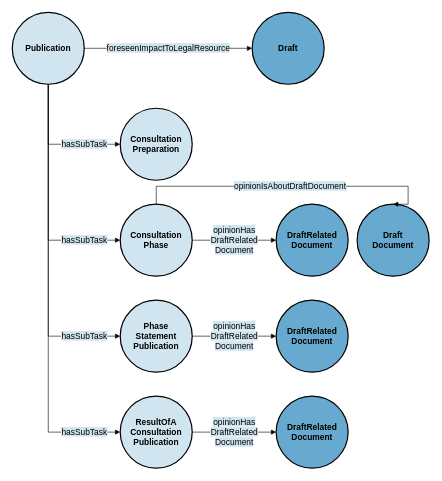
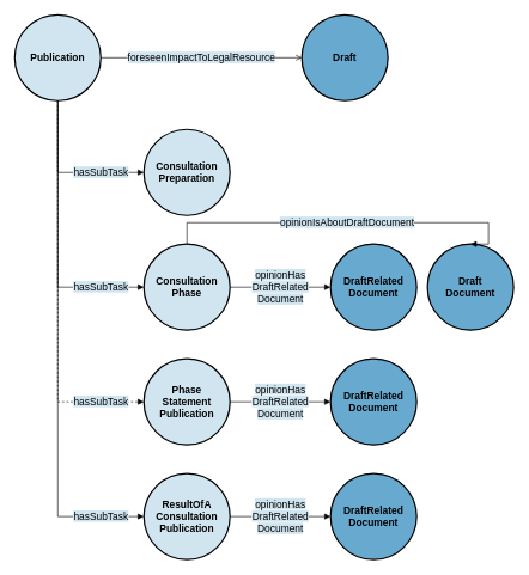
- <mxCell id="12" value="&lt;span style=&quot;background-color: rgb(209, 229, 240);&quot;&gt;foreseenImpactToLegalResource&lt;/span&gt;" style="endArrow=block;html=1;strokeColor=#000000;fontSize=14;fontColor=#000000;endFill=1;entryX=0;entryY=0.5;entryDx=0;entryDy=0;exitX=1;exitY=0.5;exitDx=0;exitDy=0;edgeStyle=orthogonalEdgeStyle;rounded=0;" edge="1" parent="1" source="2" target="11"><mxGeometry width="50" height="50" relative="1" as="geometry"><mxPoint x="90" y="150" as="sourcePoint" /><mxPoint x="210" y="250" as="targetPoint" /><mxPoint as="offset" /></mxGeometry></mxCell>
+ <mxCell id="12" value="&lt;span style=&quot;background-color: rgb(209, 229, 240);&quot;&gt;foreseenImpactToLegalResource&lt;/span&gt;" style="endArrow=open;html=1;strokeColor=#000000;fontSize=14;fontColor=#000000;endFill=1;entryX=0;entryY=0.5;entryDx=0;entryDy=0;exitX=1;exitY=0.5;exitDx=0;exitDy=0;edgeStyle=orthogonalEdgeStyle;rounded=0;" edge="1" parent="1" source="2" target="11"><mxGeometry width="50" height="50" relative="1" as="geometry"><mxPoint x="90" y="150" as="sourcePoint" /><mxPoint x="210" y="250" as="targetPoint" /><mxPoint as="offset" /></mxGeometry></mxCell>
- <mxCell id="9" value="&lt;span style=&quot;background-color: rgb(209, 229, 240);&quot;&gt;hasSubTask&lt;/span&gt;" style="endArrow=block;html=1;strokeColor=#000000;fontSize=14;fontColor=#000000;endFill=1;entryX=0;entryY=0.5;entryDx=0;entryDy=0;exitX=0.5;exitY=1;exitDx=0;exitDy=0;edgeStyle=orthogonalEdgeStyle;rounded=0;" edge="1" parent="1" source="2" target="6"><mxGeometry x="0.778" width="50" height="50" relative="1" as="geometry"><mxPoint x="100" y="160" as="sourcePoint" /><mxPoint x="220" y="260" as="targetPoint" /><mxPoint as="offset" /></mxGeometry></mxCell>
+ <mxCell id="9" value="&lt;span style=&quot;background-color: rgb(209, 229, 240);&quot;&gt;hasSubTask&lt;/span&gt;" style="endArrow=block;html=1;strokeColor=#000000;fontSize=14;fontColor=#000000;endFill=1;entryX=0;entryY=0.5;entryDx=0;entryDy=0;exitX=0.5;exitY=1;exitDx=0;exitDy=0;edgeStyle=orthogonalEdgeStyle;rounded=0;dashed=1;" edge="1" parent="1" source="2" target="6"><mxGeometry x="0.778" width="50" height="50" relative="1" as="geometry"><mxPoint x="100" y="160" as="sourcePoint" /><mxPoint x="220" y="260" as="targetPoint" /><mxPoint as="offset" /></mxGeometry></mxCell>
